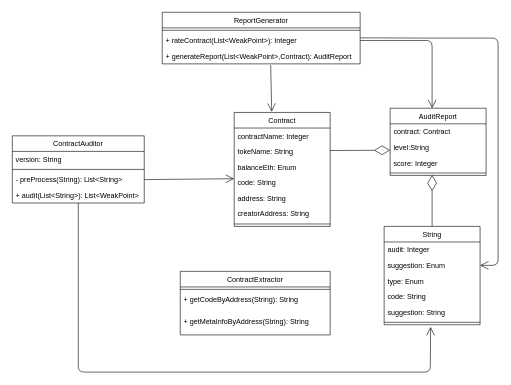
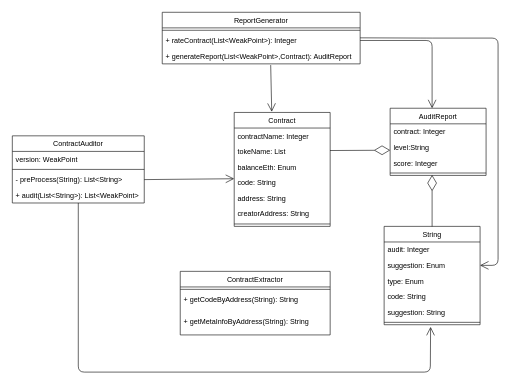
- <mxCell id="38" value="contract: Contract" style="text;strokeColor=none;fillColor=none;align=left;verticalAlign=top;spacingLeft=4;spacingRight=4;overflow=hidden;rotatable=0;points=[[0,0.5],[1,0.5]];portConstraint=eastwest;" vertex="1" parent="37"><mxGeometry y="26" width="160" height="26" as="geometry" /></mxCell>
+ <mxCell id="38" value="contract: Integer" style="text;strokeColor=none;fillColor=none;align=left;verticalAlign=top;spacingLeft=4;spacingRight=4;overflow=hidden;rotatable=0;points=[[0,0.5],[1,0.5]];portConstraint=eastwest;" vertex="1" parent="37"><mxGeometry y="26" width="160" height="26" as="geometry" /></mxCell>
- <mxCell id="24" value="tokeName: String" style="text;strokeColor=none;fillColor=none;align=left;verticalAlign=top;spacingLeft=4;spacingRight=4;overflow=hidden;rotatable=0;points=[[0,0.5],[1,0.5]];portConstraint=eastwest;" vertex="1" parent="22"><mxGeometry y="52" width="160" height="26" as="geometry" /></mxCell>
+ <mxCell id="24" value="tokeName: List" style="text;strokeColor=none;fillColor=none;align=left;verticalAlign=top;spacingLeft=4;spacingRight=4;overflow=hidden;rotatable=0;points=[[0,0.5],[1,0.5]];portConstraint=eastwest;" vertex="1" parent="22"><mxGeometry y="52" width="160" height="26" as="geometry" /></mxCell>
- <mxCell id="11" value="version: String" style="text;strokeColor=none;fillColor=none;align=left;verticalAlign=top;spacingLeft=4;spacingRight=4;overflow=hidden;rotatable=0;points=[[0,0.5],[1,0.5]];portConstraint=eastwest;" parent="10" vertex="1"><mxGeometry y="26" width="220" height="26" as="geometry" /></mxCell>
+ <mxCell id="11" value="version: WeakPoint" style="text;strokeColor=none;fillColor=none;align=left;verticalAlign=top;spacingLeft=4;spacingRight=4;overflow=hidden;rotatable=0;points=[[0,0.5],[1,0.5]];portConstraint=eastwest;" parent="10" vertex="1"><mxGeometry y="26" width="220" height="26" as="geometry" /></mxCell>
